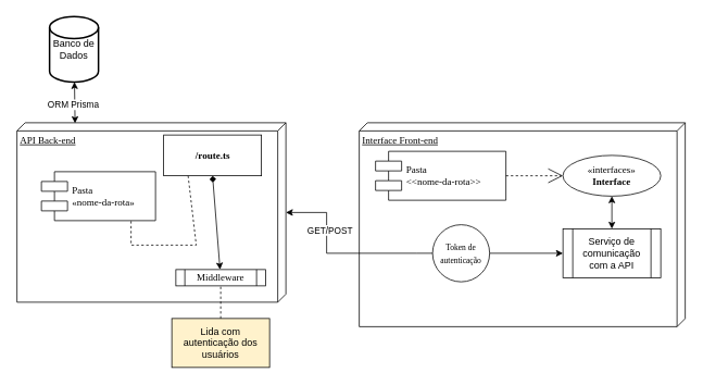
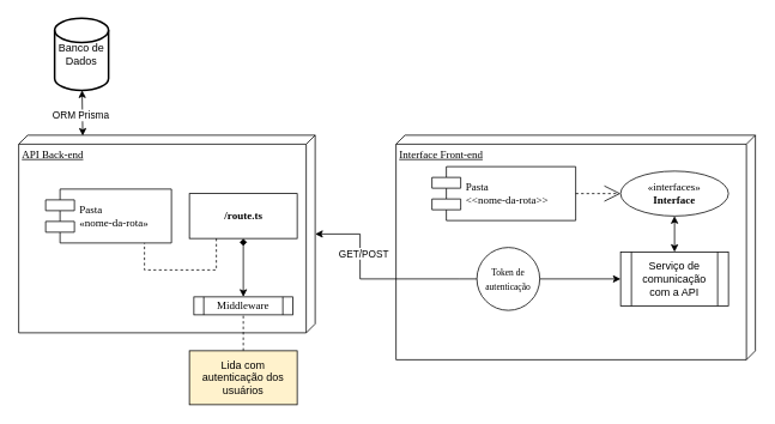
- <mxCell id="4" value="&lt;b&gt;/route.ts&lt;/b&gt;" style="html=1;rounded=0;shadow=0;comic=0;labelBackgroundColor=none;strokeWidth=1;fontFamily=Verdana;fontSize=12;align=center;" parent="1" vertex="1"><mxGeometry x="200" y="165" width="120" height="50" as="geometry" /></mxCell>
+ <mxCell id="4" value="&lt;b&gt;/route.ts&lt;/b&gt;" style="html=1;rounded=0;shadow=0;comic=0;labelBackgroundColor=none;strokeWidth=1;fontFamily=Verdana;fontSize=12;align=center;" parent="1" vertex="1"><mxGeometry x="210" y="215" width="120" height="50" as="geometry" /></mxCell>
- <mxCell id="7" value="Pasta&lt;br&gt;&amp;lt;&amp;lt;nome-da-rota&amp;gt;&amp;gt;" style="shape=component;align=left;spacingLeft=36;rounded=0;shadow=0;comic=0;labelBackgroundColor=none;strokeWidth=1;fontFamily=Verdana;fontSize=12;html=1;" parent="1" vertex="1"><mxGeometry x="460" y="185" width="160" height="60" as="geometry" /></mxCell>
+ <mxCell id="7" value="Pasta&lt;br&gt;&amp;lt;&amp;lt;nome-da-rota&amp;gt;&amp;gt;" style="shape=component;align=left;spacingLeft=36;rounded=0;shadow=0;comic=0;labelBackgroundColor=none;strokeWidth=1;fontFamily=Verdana;fontSize=12;html=1;" parent="1" vertex="1"><mxGeometry x="480" y="185" width="160" height="60" as="geometry" /></mxCell>
